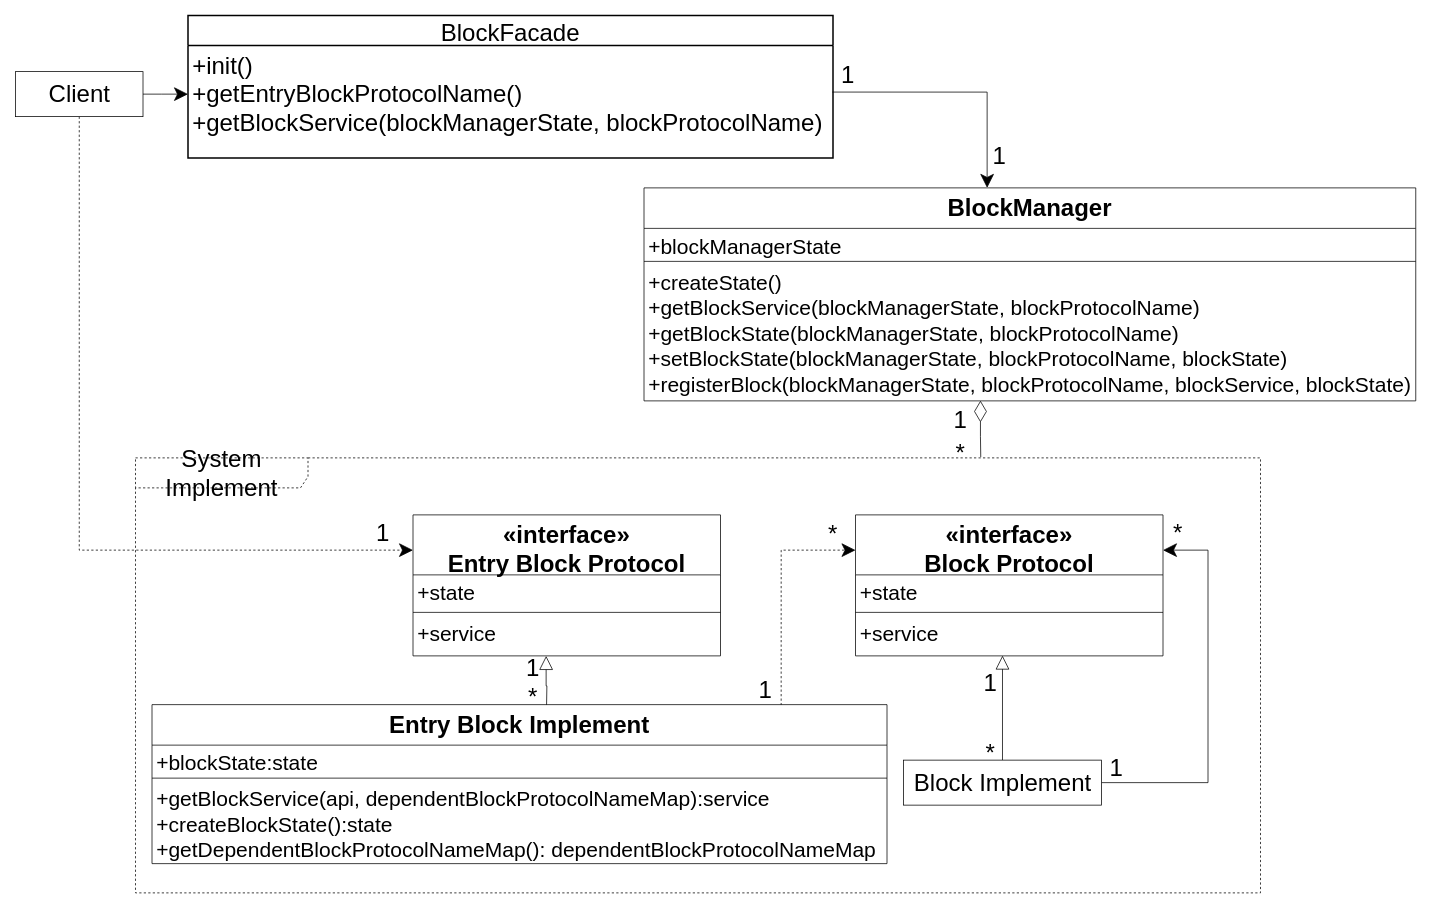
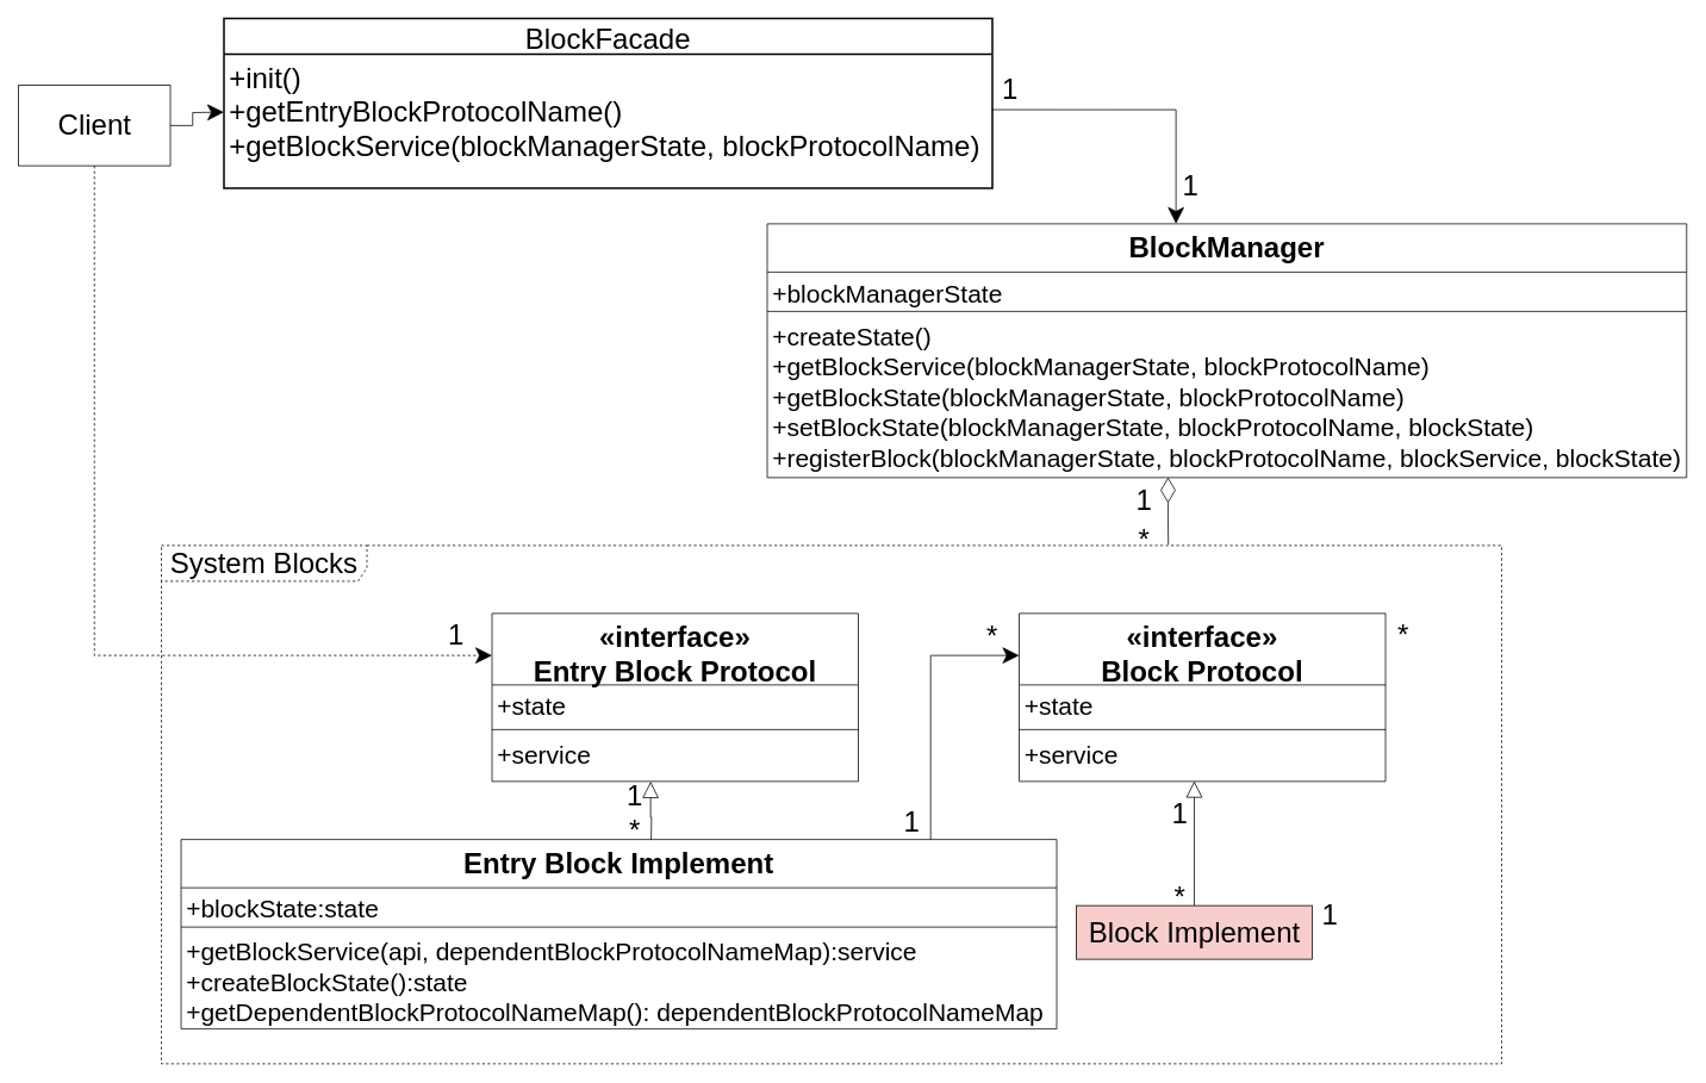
- <mxCell id="7" value="Client" style="html=1;fontSize=32;" parent="1" vertex="1"><mxGeometry x="20" y="95" width="170" height="60" as="geometry" /></mxCell>
+ <mxCell id="7" value="Client" style="html=1;fontSize=32;" parent="1" vertex="1"><mxGeometry x="20" y="95" width="170" height="90" as="geometry" /></mxCell>
- <mxCell id="4" value="&lt;font style=&quot;font-size: 32px&quot;&gt;System Implement&lt;/font&gt;" style="shape=umlFrame;whiteSpace=wrap;html=1;width=230;height=40;fontSize=32;dashed=1;" parent="1" vertex="1"><mxGeometry x="180" y="610" width="1500" height="580" as="geometry" /></mxCell>
+ <mxCell id="4" value="&lt;font style=&quot;font-size: 32px&quot;&gt;System Blocks&lt;/font&gt;" style="shape=umlFrame;whiteSpace=wrap;html=1;width=230;height=40;fontSize=32;dashed=1;" parent="1" vertex="1"><mxGeometry x="180" y="610" width="1500" height="580" as="geometry" /></mxCell>
- <mxCell id="9" style="edgeStyle=orthogonalEdgeStyle;rounded=0;orthogonalLoop=1;jettySize=auto;html=1;entryX=0;entryY=0.25;entryDx=0;entryDy=0;fontSize=32;endArrow=classic;endFill=1;endSize=16;startSize=16;exitX=0.856;exitY=0.004;exitDx=0;exitDy=0;exitPerimeter=0;dashed=1;" parent="1" source="33" target="29" edge="1"><mxGeometry relative="1" as="geometry"><mxPoint x="1040" y="930" as="sourcePoint" /><mxPoint x="1151" y="805" as="targetPoint" /><Array as="points"><mxPoint x="1041" y="733" /></Array></mxGeometry></mxCell>
+ <mxCell id="9" style="edgeStyle=orthogonalEdgeStyle;rounded=0;orthogonalLoop=1;jettySize=auto;html=1;entryX=0;entryY=0.25;entryDx=0;entryDy=0;fontSize=32;endArrow=classic;endFill=1;endSize=16;startSize=16;exitX=0.856;exitY=0.004;exitDx=0;exitDy=0;exitPerimeter=0;" parent="1" source="33" target="29" edge="1"><mxGeometry relative="1" as="geometry"><mxPoint x="1040" y="930" as="sourcePoint" /><mxPoint x="1151" y="805" as="targetPoint" /><Array as="points"><mxPoint x="1041" y="733" /></Array></mxGeometry></mxCell>
- <mxCell id="12" value="Block Implement" style="html=1;fontSize=32;" parent="1" vertex="1"><mxGeometry x="1204" y="1013" width="264" height="60" as="geometry" /></mxCell>
+ <mxCell id="12" value="Block Implement" style="html=1;fontSize=32;fillColor=#f8cecc;" parent="1" vertex="1"><mxGeometry x="1204" y="1013" width="264" height="60" as="geometry" /></mxCell>
- <mxCell id="11" style="edgeStyle=orthogonalEdgeStyle;rounded=0;orthogonalLoop=1;jettySize=auto;html=1;entryX=1;entryY=0.25;entryDx=0;entryDy=0;endSize=16;exitX=1;exitY=0.5;exitDx=0;exitDy=0;" parent="1" source="12" target="29" edge="1"><mxGeometry relative="1" as="geometry"><Array as="points"><mxPoint x="1610" y="1043" /><mxPoint x="1610" y="733" /></Array><mxPoint x="1521" y="805" as="targetPoint" /></mxGeometry></mxCell>
